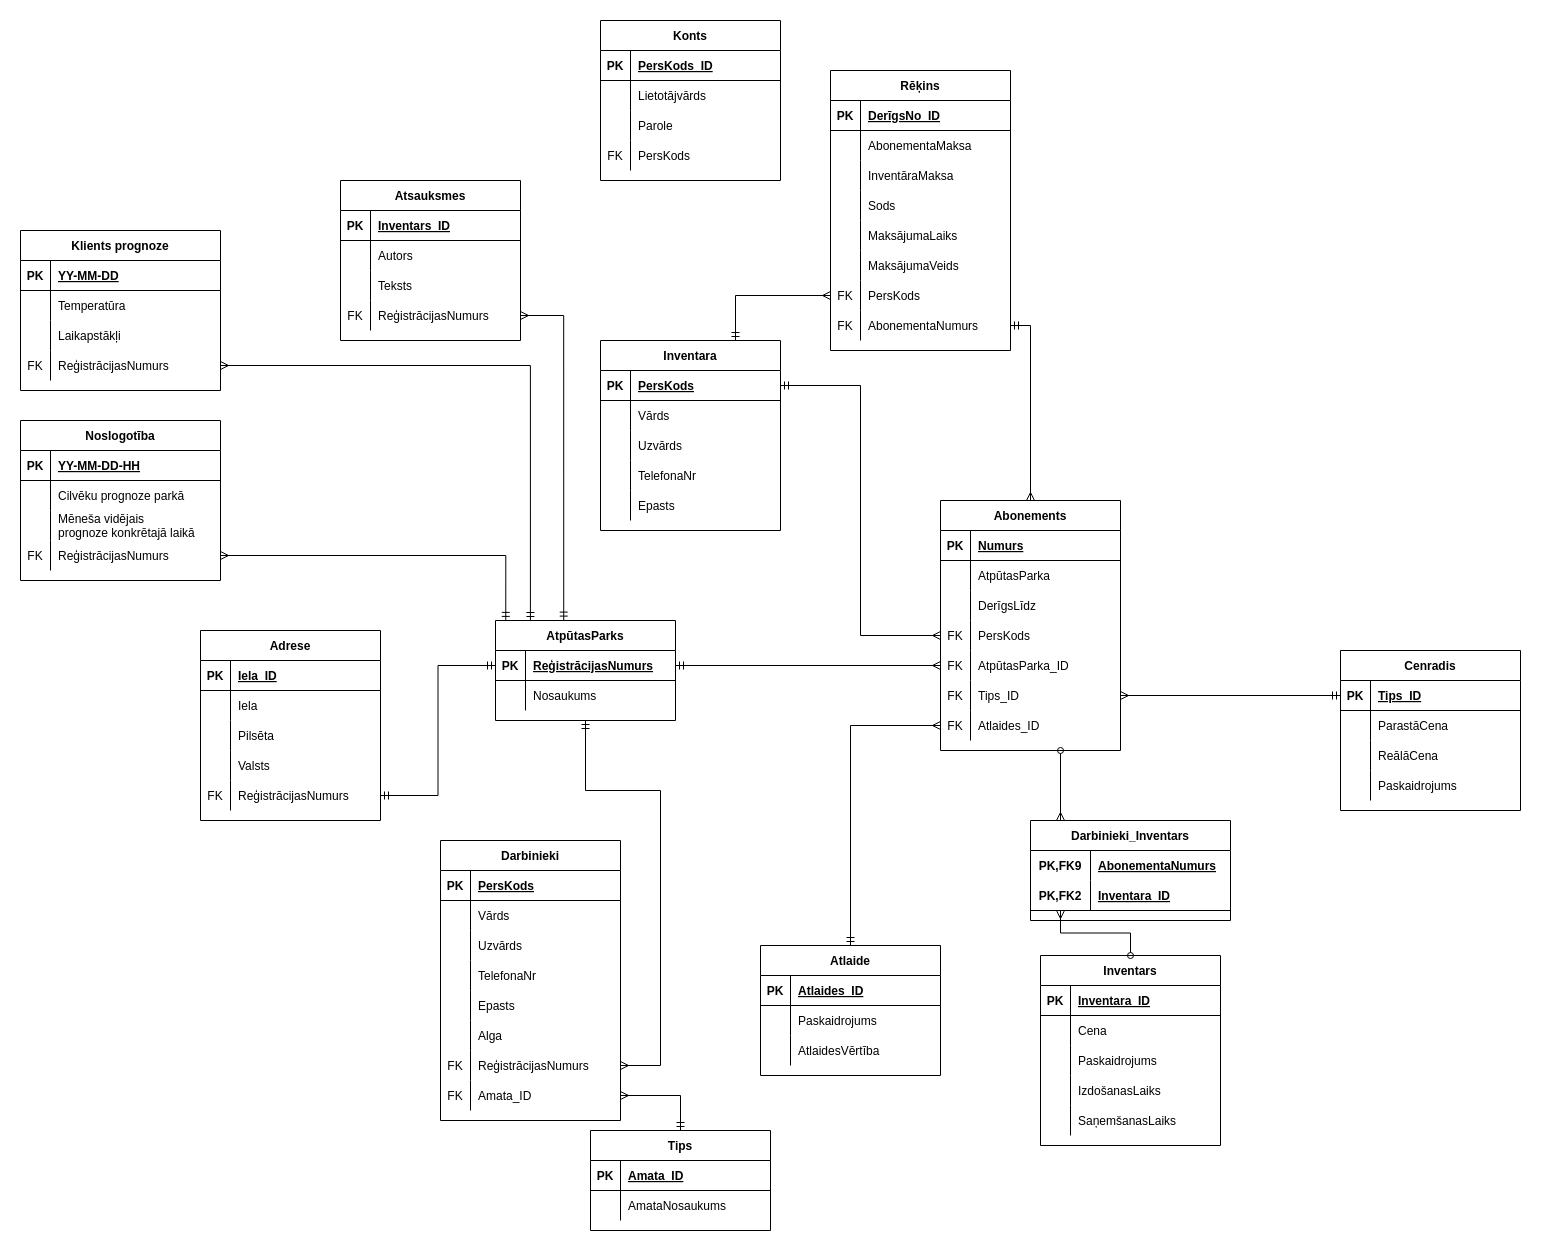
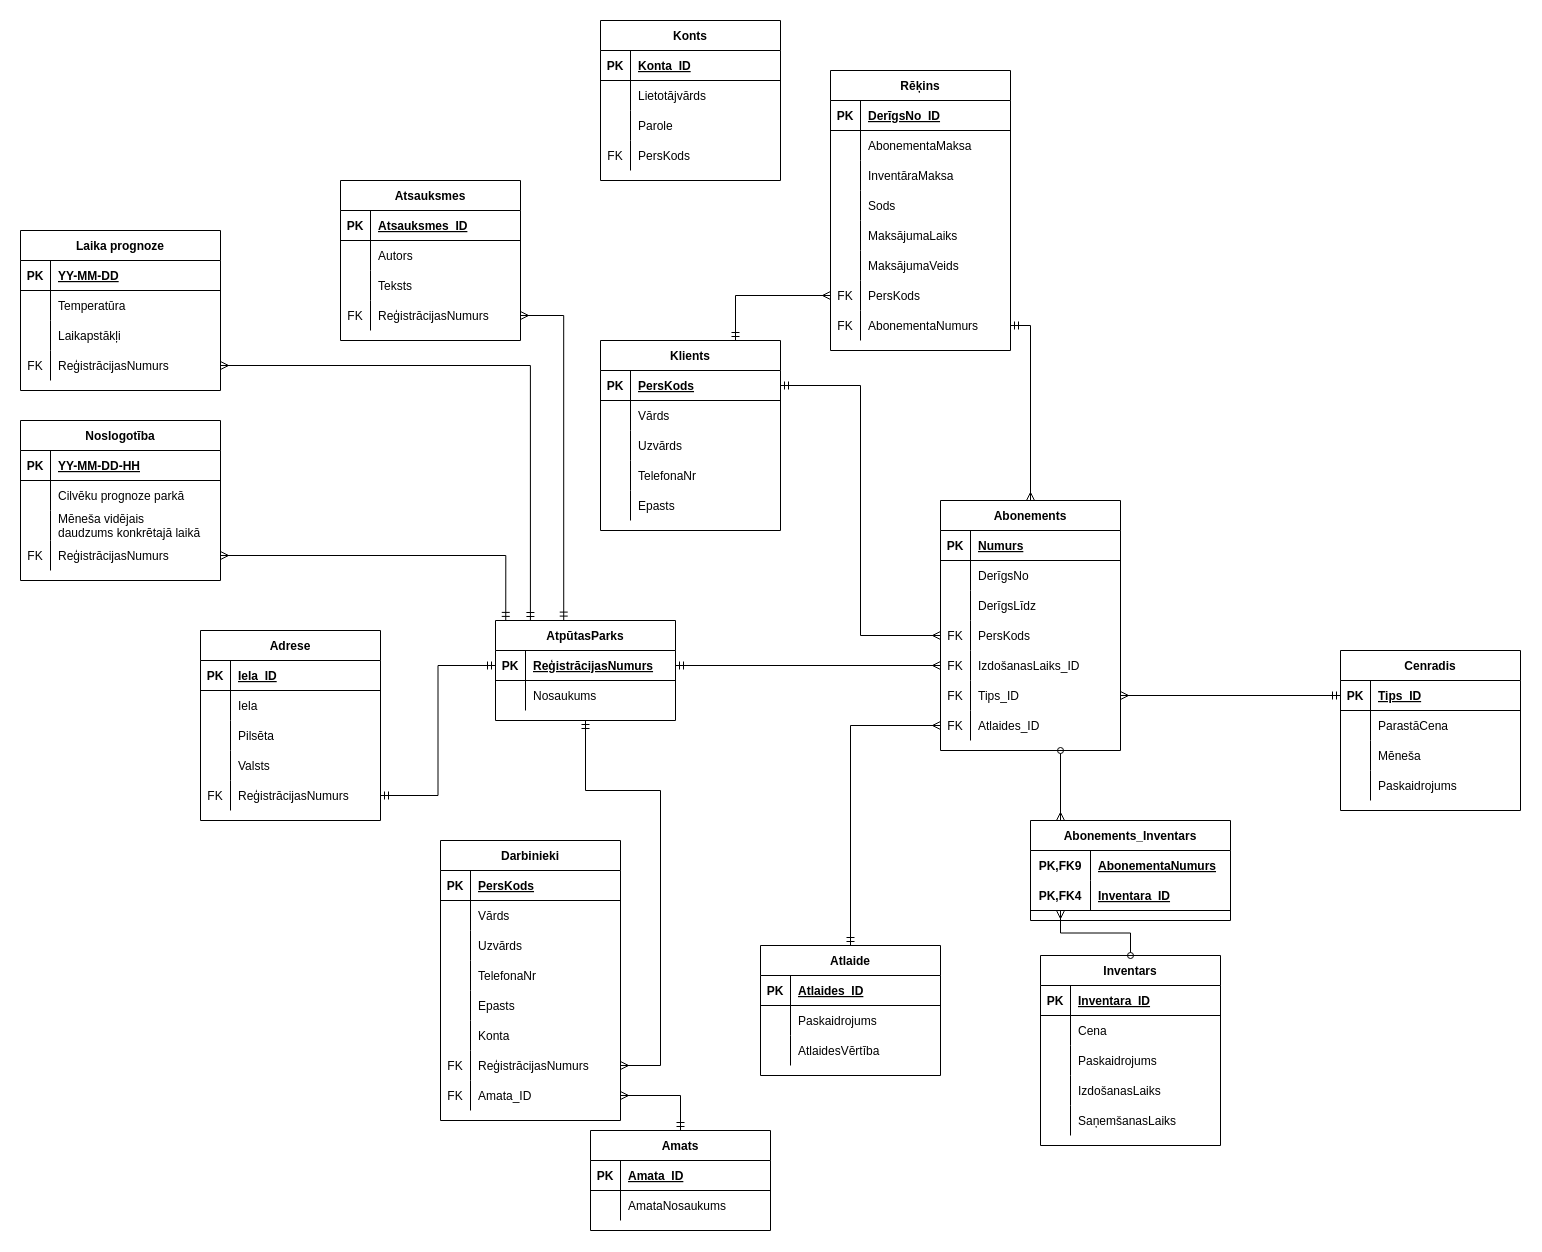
- <mxCell id="208" value="PersKods_ID" style="shape=partialRectangle;connectable=0;fillColor=none;top=0;left=0;bottom=0;right=0;align=left;spacingLeft=6;fontStyle=5;overflow=hidden;" vertex="1" parent="206"><mxGeometry x="30" width="150" height="30" as="geometry"><mxRectangle width="150" height="30" as="alternateBounds" /></mxGeometry></mxCell>
+ <mxCell id="208" value="Konta_ID" style="shape=partialRectangle;connectable=0;fillColor=none;top=0;left=0;bottom=0;right=0;align=left;spacingLeft=6;fontStyle=5;overflow=hidden;" vertex="1" parent="206"><mxGeometry x="30" width="150" height="30" as="geometry"><mxRectangle width="150" height="30" as="alternateBounds" /></mxGeometry></mxCell>
- <mxCell id="179" value="Inventars_ID" style="shape=partialRectangle;connectable=0;fillColor=none;top=0;left=0;bottom=0;right=0;align=left;spacingLeft=6;fontStyle=5;overflow=hidden;" vertex="1" parent="177"><mxGeometry x="30" width="150" height="30" as="geometry"><mxRectangle width="150" height="30" as="alternateBounds" /></mxGeometry></mxCell>
+ <mxCell id="179" value="Atsauksmes_ID" style="shape=partialRectangle;connectable=0;fillColor=none;top=0;left=0;bottom=0;right=0;align=left;spacingLeft=6;fontStyle=5;overflow=hidden;" vertex="1" parent="177"><mxGeometry x="30" width="150" height="30" as="geometry"><mxRectangle width="150" height="30" as="alternateBounds" /></mxGeometry></mxCell>
- <mxCell id="218" value="Klients prognoze" style="shape=table;startSize=30;container=1;collapsible=1;childLayout=tableLayout;fixedRows=1;rowLines=0;fontStyle=1;align=center;resizeLast=1;" vertex="1" parent="1"><mxGeometry x="20" y="230" width="200" height="160" as="geometry" /></mxCell>
+ <mxCell id="218" value="Laika prognoze" style="shape=table;startSize=30;container=1;collapsible=1;childLayout=tableLayout;fixedRows=1;rowLines=0;fontStyle=1;align=center;resizeLast=1;" vertex="1" parent="1"><mxGeometry x="20" y="230" width="200" height="160" as="geometry" /></mxCell>
- <mxCell id="74" value="Inventara" style="shape=table;startSize=30;container=1;collapsible=1;childLayout=tableLayout;fixedRows=1;rowLines=0;fontStyle=1;align=center;resizeLast=1;" vertex="1" parent="1"><mxGeometry x="600" y="340" width="180" height="190" as="geometry" /></mxCell>
+ <mxCell id="74" value="Klients" style="shape=table;startSize=30;container=1;collapsible=1;childLayout=tableLayout;fixedRows=1;rowLines=0;fontStyle=1;align=center;resizeLast=1;" vertex="1" parent="1"><mxGeometry x="600" y="340" width="180" height="190" as="geometry" /></mxCell>
- <mxCell id="200" value="Mēneša vidējais&#10;prognoze konkrētajā laikā" style="shape=partialRectangle;connectable=0;fillColor=none;top=0;left=0;bottom=0;right=0;align=left;spacingLeft=6;overflow=hidden;" vertex="1" parent="198"><mxGeometry x="30" width="170" height="30" as="geometry"><mxRectangle width="170" height="30" as="alternateBounds" /></mxGeometry></mxCell>
+ <mxCell id="200" value="Mēneša vidējais&#10;daudzums konkrētajā laikā" style="shape=partialRectangle;connectable=0;fillColor=none;top=0;left=0;bottom=0;right=0;align=left;spacingLeft=6;overflow=hidden;" vertex="1" parent="198"><mxGeometry x="30" width="170" height="30" as="geometry"><mxRectangle width="170" height="30" as="alternateBounds" /></mxGeometry></mxCell>
- <mxCell id="8" value="AtpūtasParka" style="shape=partialRectangle;connectable=0;fillColor=none;top=0;left=0;bottom=0;right=0;align=left;spacingLeft=6;overflow=hidden;" vertex="1" parent="6"><mxGeometry x="30" width="150" height="30" as="geometry"><mxRectangle width="150" height="30" as="alternateBounds" /></mxGeometry></mxCell>
+ <mxCell id="8" value="DerīgsNo" style="shape=partialRectangle;connectable=0;fillColor=none;top=0;left=0;bottom=0;right=0;align=left;spacingLeft=6;overflow=hidden;" vertex="1" parent="6"><mxGeometry x="30" width="150" height="30" as="geometry"><mxRectangle width="150" height="30" as="alternateBounds" /></mxGeometry></mxCell>
- <mxCell id="17" value="AtpūtasParka_ID" style="shape=partialRectangle;connectable=0;fillColor=none;top=0;left=0;bottom=0;right=0;align=left;spacingLeft=6;fontStyle=0;overflow=hidden;" vertex="1" parent="15"><mxGeometry x="30" width="150" height="30" as="geometry"><mxRectangle width="150" height="30" as="alternateBounds" /></mxGeometry></mxCell>
+ <mxCell id="17" value="IzdošanasLaiks_ID" style="shape=partialRectangle;connectable=0;fillColor=none;top=0;left=0;bottom=0;right=0;align=left;spacingLeft=6;fontStyle=0;overflow=hidden;" vertex="1" parent="15"><mxGeometry x="30" width="150" height="30" as="geometry"><mxRectangle width="150" height="30" as="alternateBounds" /></mxGeometry></mxCell>
- <mxCell id="59" value="ReālāCena" style="shape=partialRectangle;connectable=0;fillColor=none;top=0;left=0;bottom=0;right=0;align=left;spacingLeft=6;overflow=hidden;" vertex="1" parent="57"><mxGeometry x="30" width="150" height="30" as="geometry"><mxRectangle width="150" height="30" as="alternateBounds" /></mxGeometry></mxCell>
+ <mxCell id="59" value="Mēneša" style="shape=partialRectangle;connectable=0;fillColor=none;top=0;left=0;bottom=0;right=0;align=left;spacingLeft=6;overflow=hidden;" vertex="1" parent="57"><mxGeometry x="30" width="150" height="30" as="geometry"><mxRectangle width="150" height="30" as="alternateBounds" /></mxGeometry></mxCell>
- <mxCell id="63" value="Darbinieki_Inventars" style="shape=table;startSize=30;container=1;collapsible=1;childLayout=tableLayout;fixedRows=1;rowLines=0;fontStyle=1;align=center;resizeLast=1;" vertex="1" parent="1"><mxGeometry x="1030" y="820" width="200" height="100" as="geometry" /></mxCell>
+ <mxCell id="63" value="Abonements_Inventars" style="shape=table;startSize=30;container=1;collapsible=1;childLayout=tableLayout;fixedRows=1;rowLines=0;fontStyle=1;align=center;resizeLast=1;" vertex="1" parent="1"><mxGeometry x="1030" y="820" width="200" height="100" as="geometry" /></mxCell>
- <mxCell id="68" value="PK,FK2" style="shape=partialRectangle;connectable=0;fillColor=none;top=0;left=0;bottom=0;right=0;fontStyle=1;overflow=hidden;" vertex="1" parent="67"><mxGeometry width="60" height="30" as="geometry"><mxRectangle width="60" height="30" as="alternateBounds" /></mxGeometry></mxCell>
+ <mxCell id="68" value="PK,FK4" style="shape=partialRectangle;connectable=0;fillColor=none;top=0;left=0;bottom=0;right=0;fontStyle=1;overflow=hidden;" vertex="1" parent="67"><mxGeometry width="60" height="30" as="geometry"><mxRectangle width="60" height="30" as="alternateBounds" /></mxGeometry></mxCell>
- <mxCell id="160" value="Alga" style="shape=partialRectangle;connectable=0;fillColor=none;top=0;left=0;bottom=0;right=0;align=left;spacingLeft=6;overflow=hidden;" vertex="1" parent="158"><mxGeometry x="30" width="150" height="30" as="geometry"><mxRectangle width="150" height="30" as="alternateBounds" /></mxGeometry></mxCell>
+ <mxCell id="160" value="Konta" style="shape=partialRectangle;connectable=0;fillColor=none;top=0;left=0;bottom=0;right=0;align=left;spacingLeft=6;overflow=hidden;" vertex="1" parent="158"><mxGeometry x="30" width="150" height="30" as="geometry"><mxRectangle width="150" height="30" as="alternateBounds" /></mxGeometry></mxCell>
- <mxCell id="167" value="Tips" style="shape=table;startSize=30;container=1;collapsible=1;childLayout=tableLayout;fixedRows=1;rowLines=0;fontStyle=1;align=center;resizeLast=1;" vertex="1" parent="1"><mxGeometry x="590" y="1130" width="180" height="100" as="geometry" /></mxCell>
+ <mxCell id="167" value="Amats" style="shape=table;startSize=30;container=1;collapsible=1;childLayout=tableLayout;fixedRows=1;rowLines=0;fontStyle=1;align=center;resizeLast=1;" vertex="1" parent="1"><mxGeometry x="590" y="1130" width="180" height="100" as="geometry" /></mxCell>
